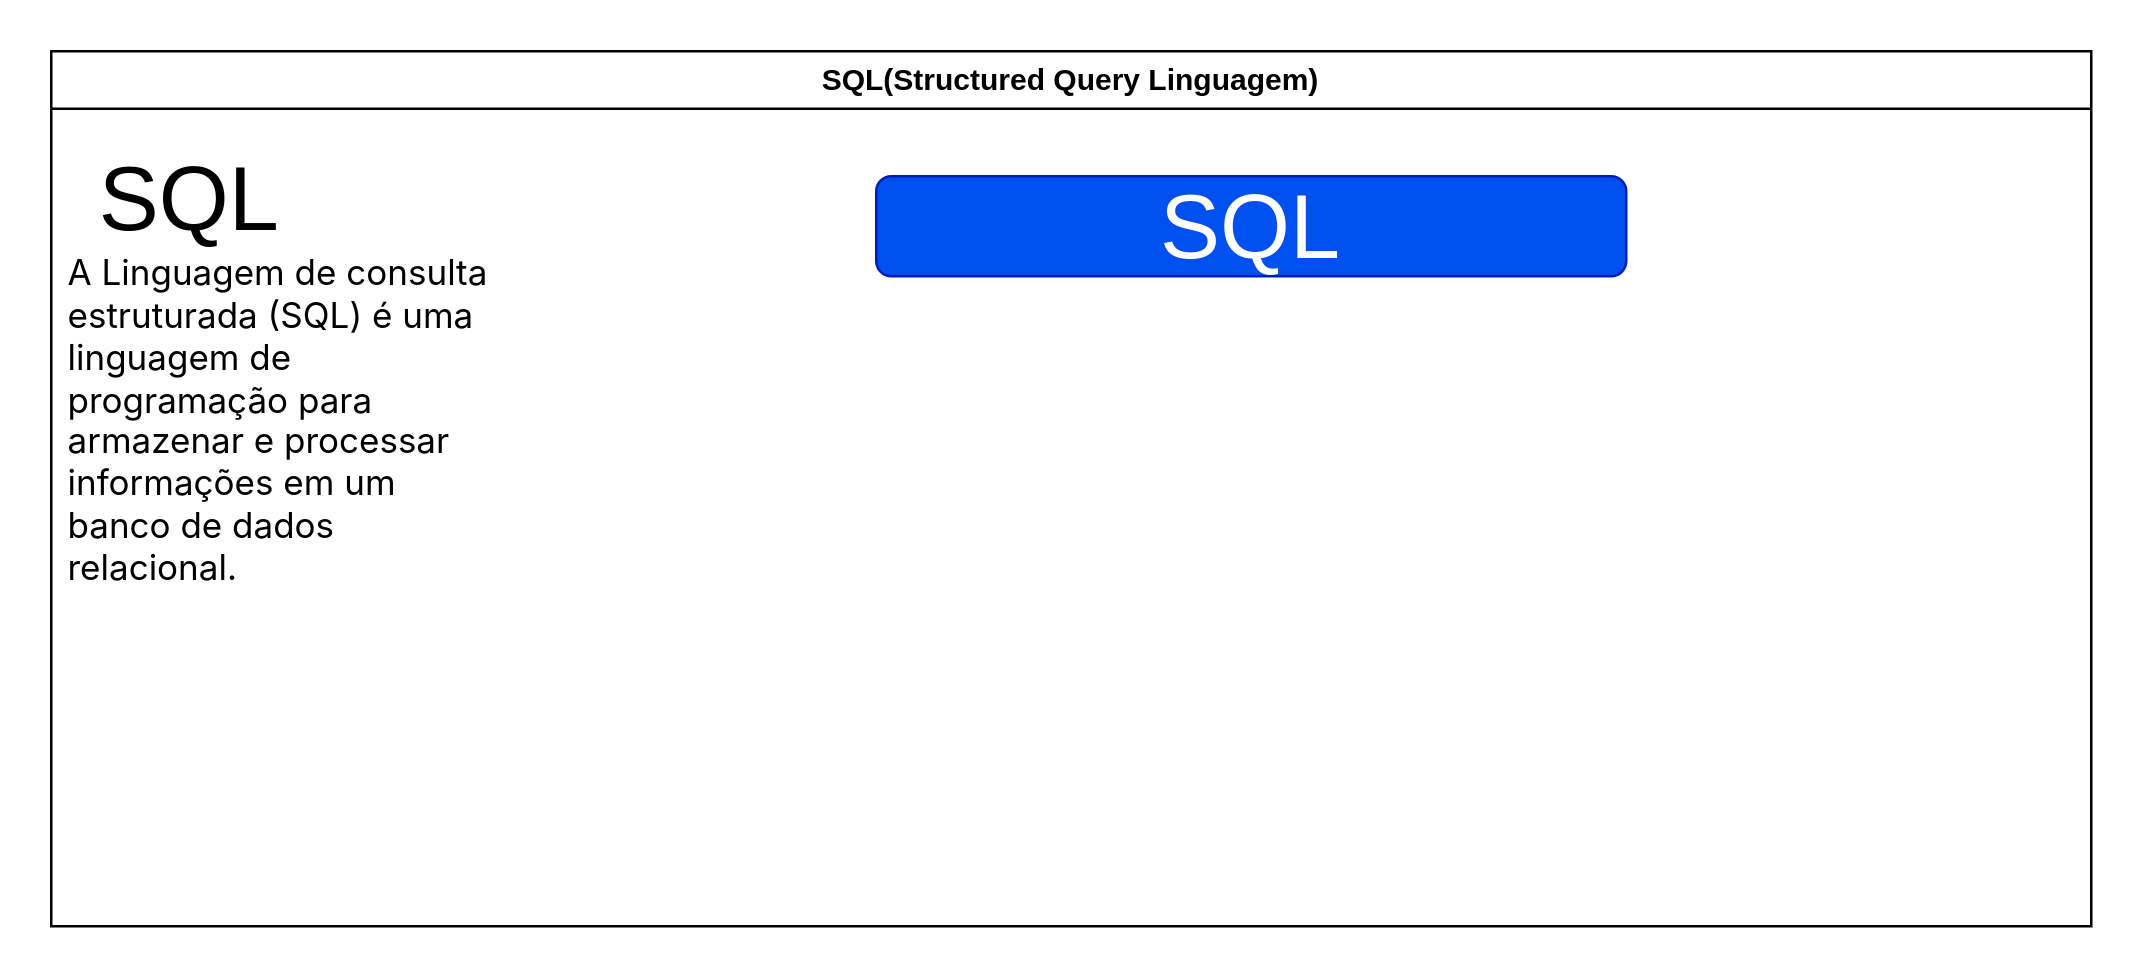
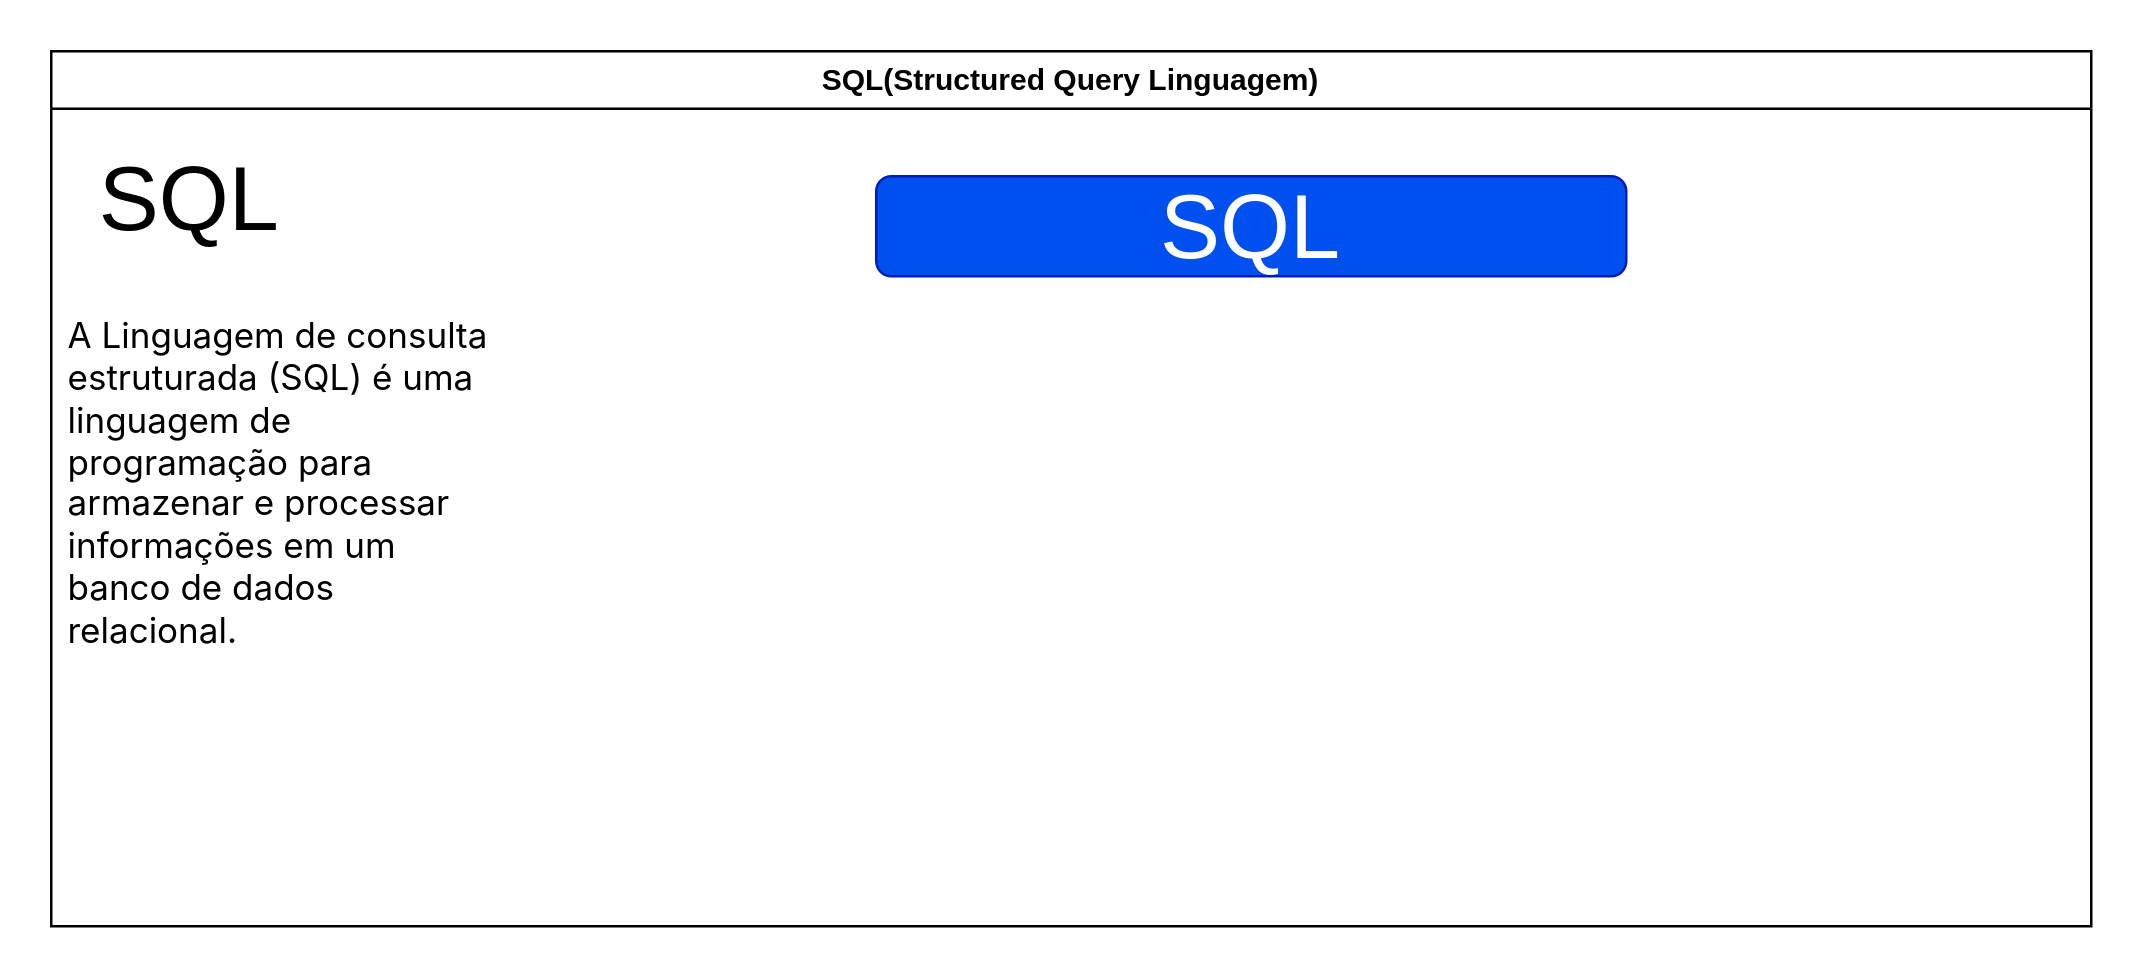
- <mxCell id="3" value="&#10;&lt;div style=&quot;box-sizing: border-box; font-family: -apple-system, BlinkMacSystemFont, &amp;quot;Segoe UI&amp;quot;, system-ui, &amp;quot;Apple Color Emoji&amp;quot;, &amp;quot;Segoe UI Emoji&amp;quot;, &amp;quot;Segoe UI Web&amp;quot;, sans-serif; font-size: 14px; font-style: normal; font-variant-ligatures: normal; font-variant-caps: normal; font-weight: 400; letter-spacing: normal; orphans: 2; text-align: start; text-indent: 0px; text-transform: none; widows: 2; word-spacing: 0px;&quot;&gt;A Linguagem de consulta estruturada (SQL) é uma linguagem de programação para armazenar e processar informações em um banco de dados relacional.&lt;/div&gt;&#10;&#10;" style="text;strokeColor=none;align=center;fillColor=none;html=1;verticalAlign=middle;whiteSpace=wrap;rounded=0;" parent="2" vertex="1"><mxGeometry x="6" y="90" width="174" height="130" as="geometry" /></mxCell>
+ <mxCell id="3" value="&#10;&lt;div style=&quot;box-sizing: border-box; font-family: -apple-system, BlinkMacSystemFont, &amp;quot;Segoe UI&amp;quot;, system-ui, &amp;quot;Apple Color Emoji&amp;quot;, &amp;quot;Segoe UI Emoji&amp;quot;, &amp;quot;Segoe UI Web&amp;quot;, sans-serif; font-size: 14px; font-style: normal; font-variant-ligatures: normal; font-variant-caps: normal; font-weight: 400; letter-spacing: normal; orphans: 2; text-align: start; text-indent: 0px; text-transform: none; widows: 2; word-spacing: 0px;&quot;&gt;A Linguagem de consulta estruturada (SQL) é uma linguagem de programação para armazenar e processar informações em um banco de dados relacional.&lt;/div&gt;&#10;&#10;" style="text;strokeColor=none;align=center;fillColor=none;html=1;verticalAlign=middle;whiteSpace=wrap;rounded=0;" parent="2" vertex="1"><mxGeometry x="6" y="115" width="174" height="130" as="geometry" /></mxCell>
